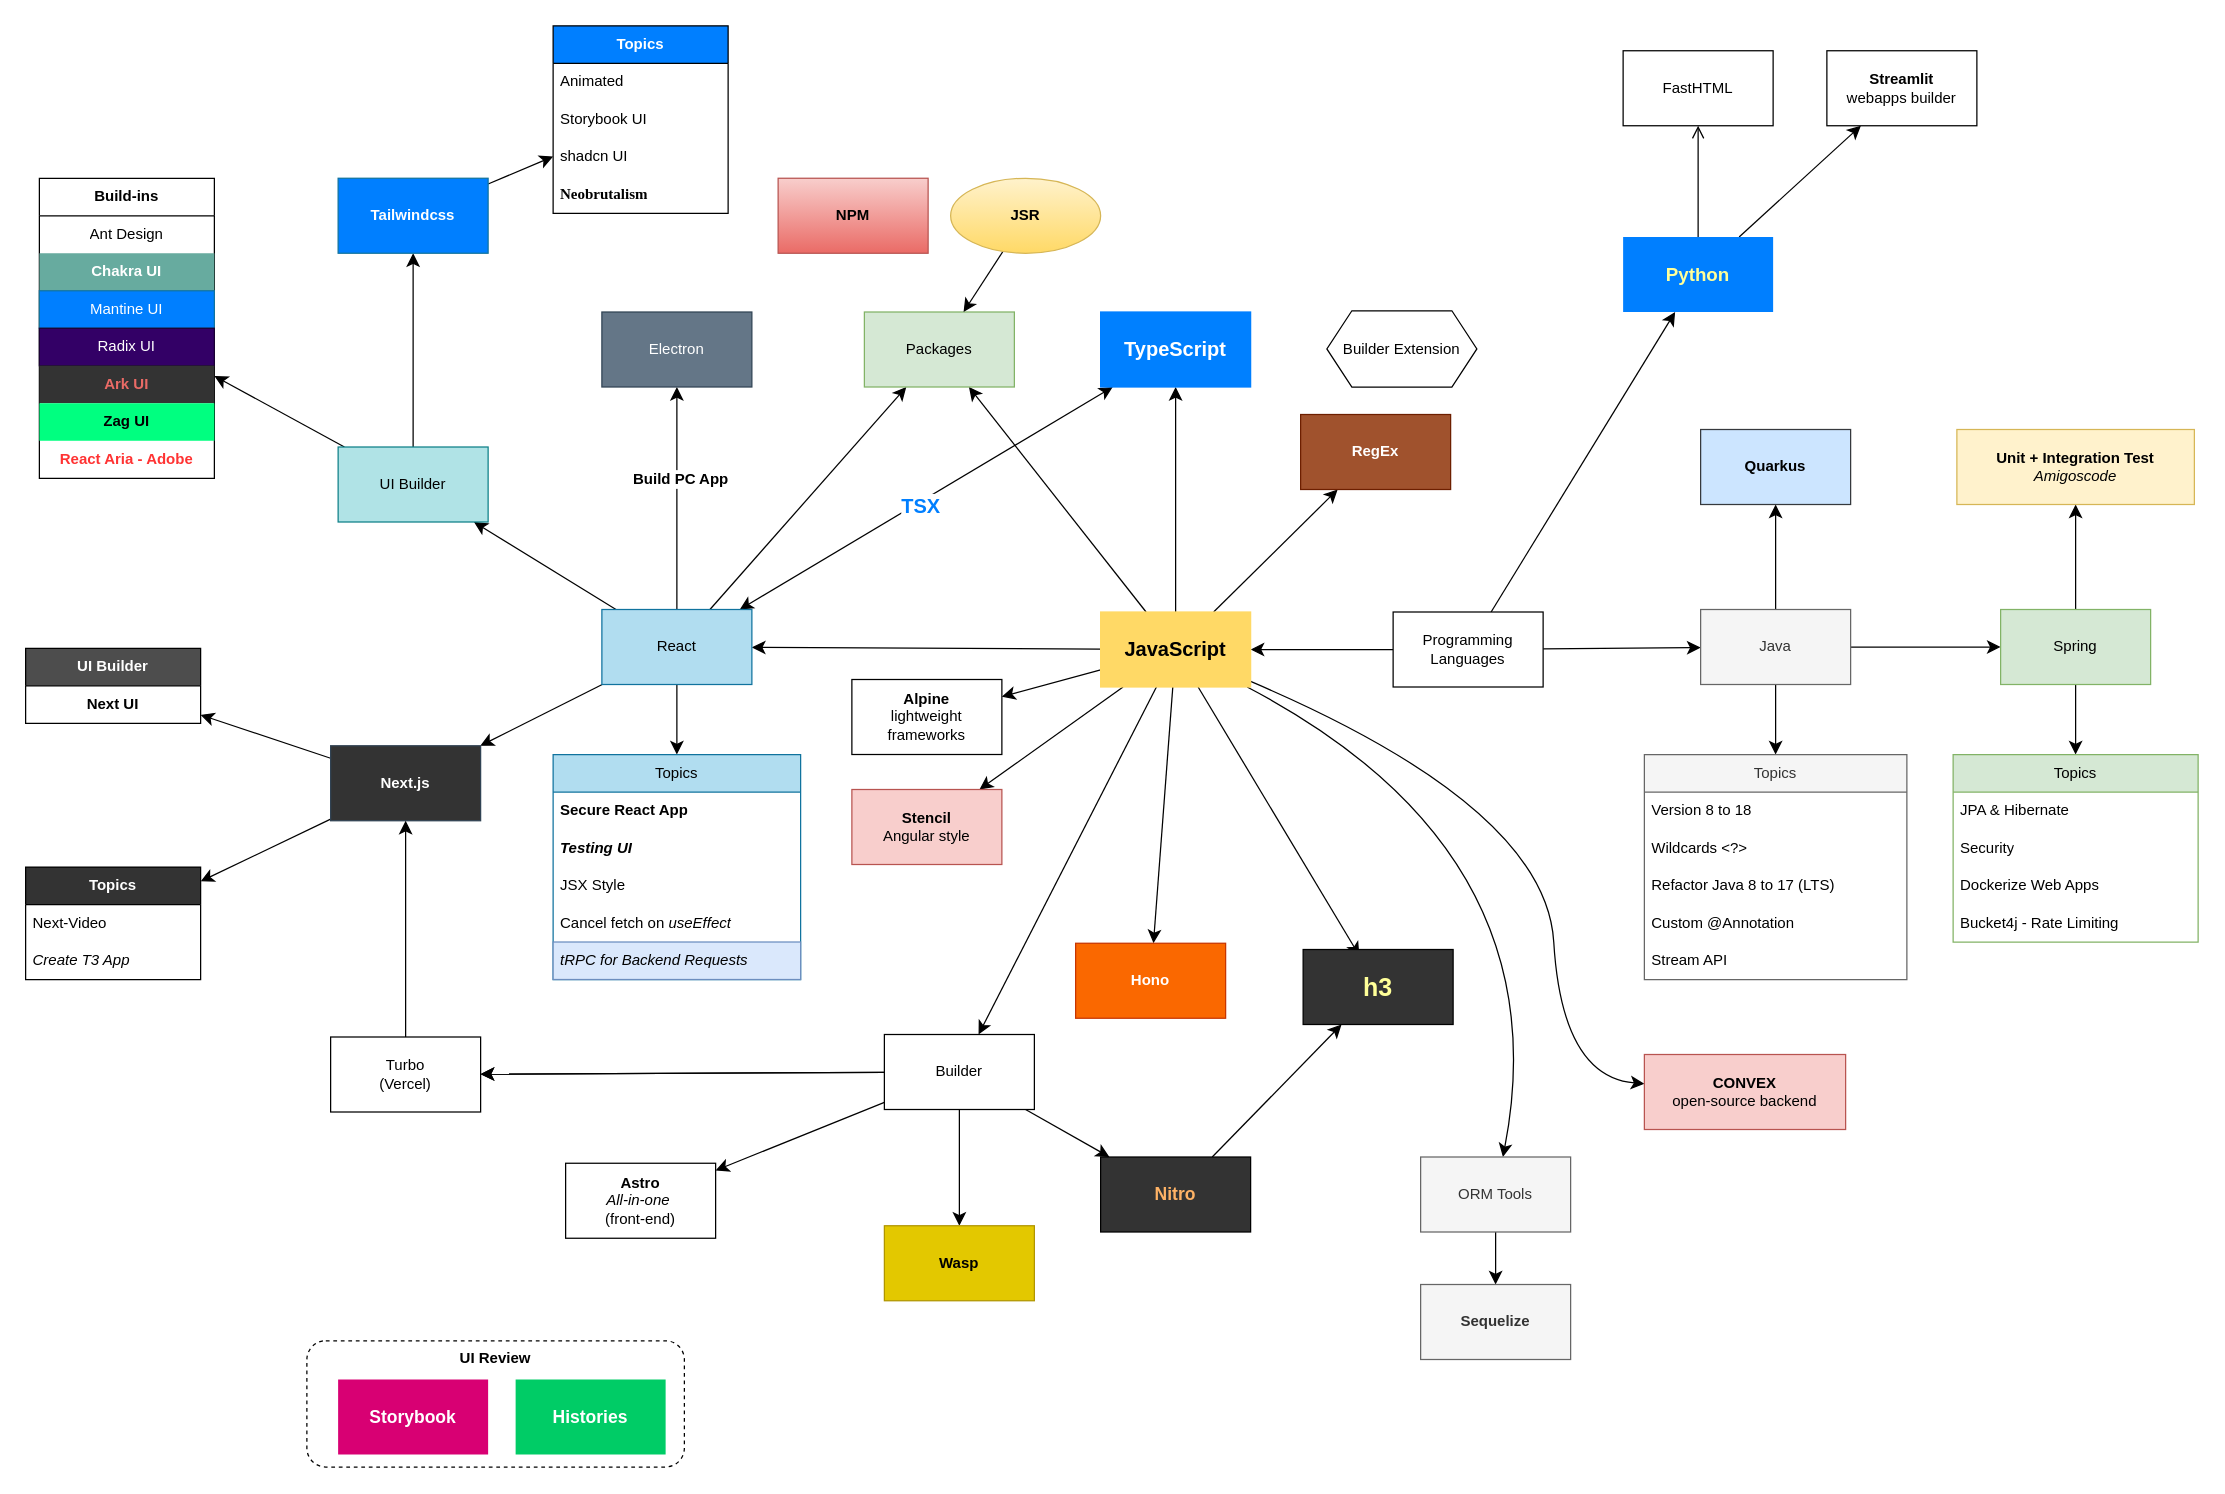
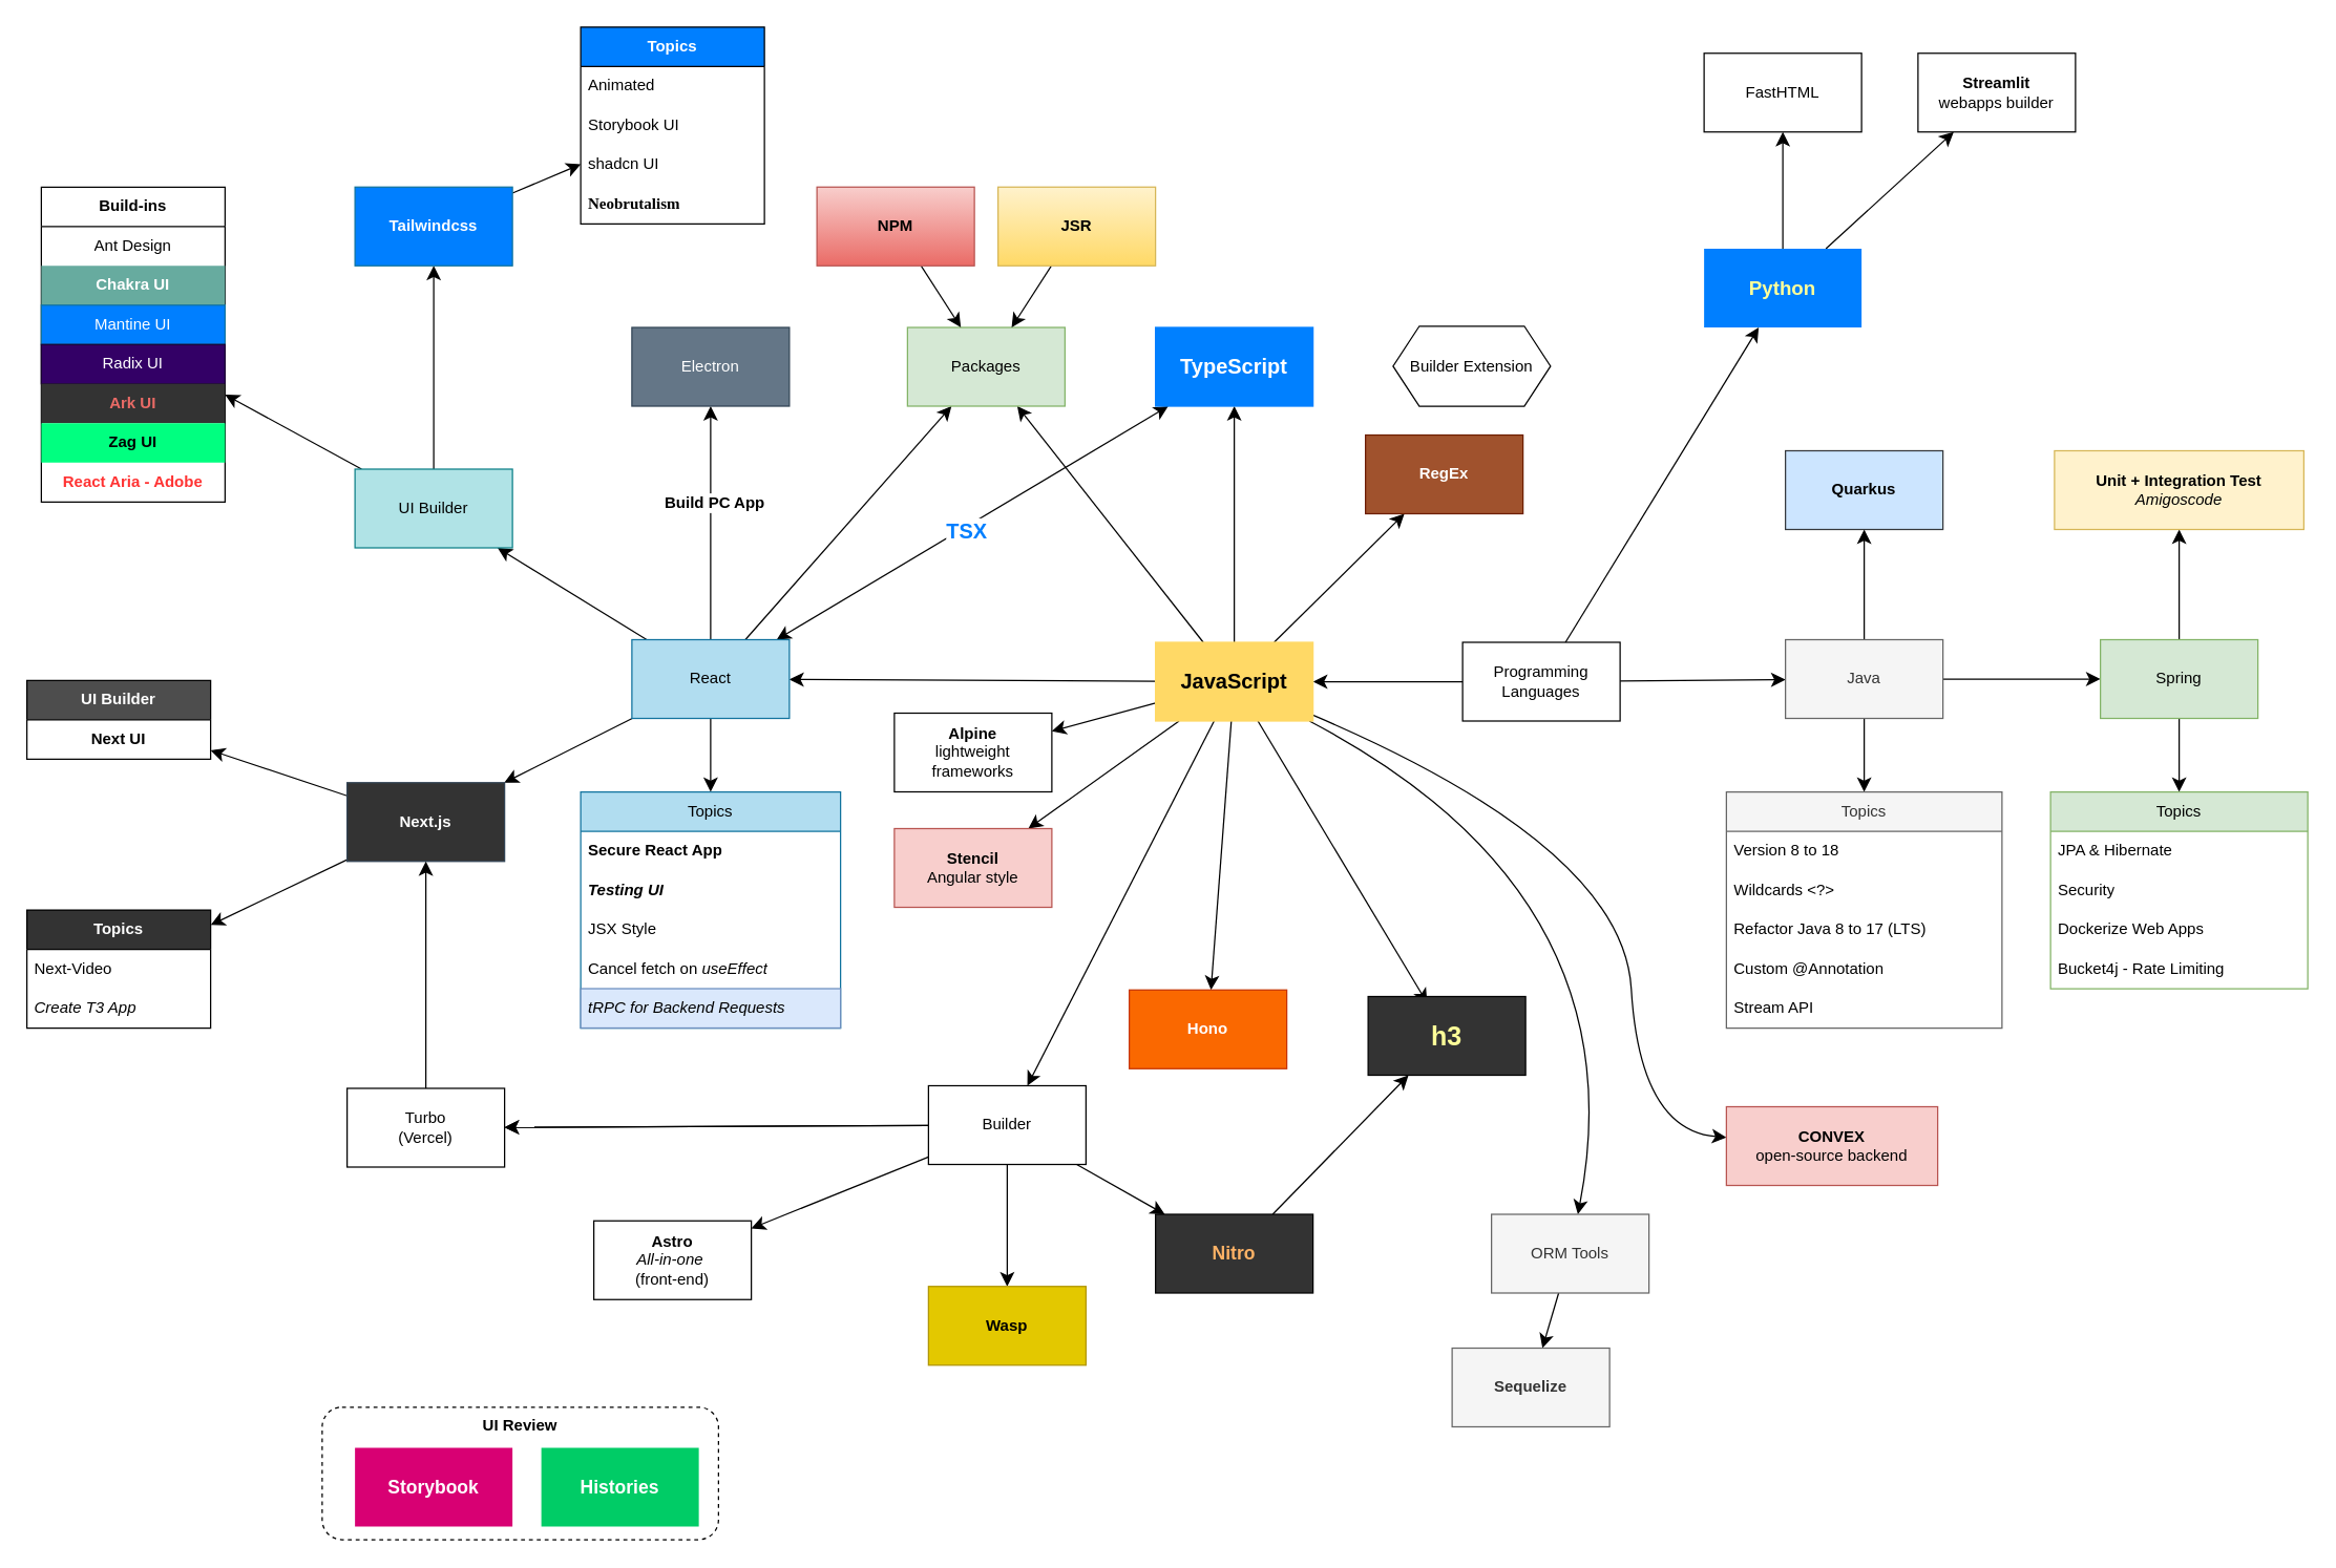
- <mxCell id="99" value="" style="edgeStyle=none;curved=1;rounded=0;orthogonalLoop=1;jettySize=auto;html=1;fontSize=12;startSize=8;endSize=8;endArrow=open;" parent="1" source="101" target="102" edge="1"><mxGeometry relative="1" as="geometry" /></mxCell>
+ <mxCell id="99" value="" style="edgeStyle=none;curved=1;rounded=0;orthogonalLoop=1;jettySize=auto;html=1;fontSize=12;startSize=8;endSize=8;" parent="1" source="101" target="102" edge="1"><mxGeometry relative="1" as="geometry" /></mxCell>
- <mxCell id="68" value="JSR" style="ellipse;whiteSpace=wrap;html=1;fillColor=#fff2cc;gradientColor=#ffd966;strokeColor=#d6b656;fontStyle=1;" parent="1" vertex="1"><mxGeometry x="760" y="142" width="120" height="60" as="geometry" /></mxCell>
+ <mxCell id="68" value="JSR" style="whiteSpace=wrap;html=1;fillColor=#fff2cc;gradientColor=#ffd966;strokeColor=#d6b656;fontStyle=1" parent="1" vertex="1"><mxGeometry x="760" y="142" width="120" height="60" as="geometry" /></mxCell>
+ <mxCell id="65" style="edgeStyle=none;curved=1;rounded=0;orthogonalLoop=1;jettySize=auto;html=1;fontSize=12;startSize=8;endSize=8;" parent="1" source="66" target="60" edge="1"><mxGeometry relative="1" as="geometry" /></mxCell>
- <mxCell id="91" value="Sequelize" style="whiteSpace=wrap;html=1;fillColor=#f5f5f5;fontColor=#333333;strokeColor=#666666;fontStyle=1" parent="1" vertex="1"><mxGeometry x="1136" y="1027" width="120" height="60" as="geometry" /></mxCell>
+ <mxCell id="91" value="Sequelize" style="whiteSpace=wrap;html=1;fillColor=#f5f5f5;fontColor=#333333;strokeColor=#666666;fontStyle=1" parent="1" vertex="1"><mxGeometry x="1106" y="1027" width="120" height="60" as="geometry" /></mxCell>
